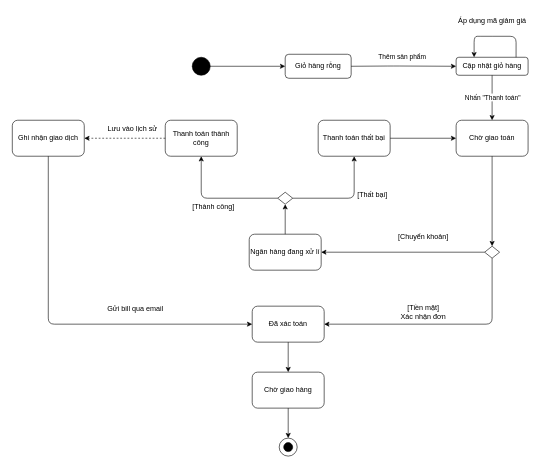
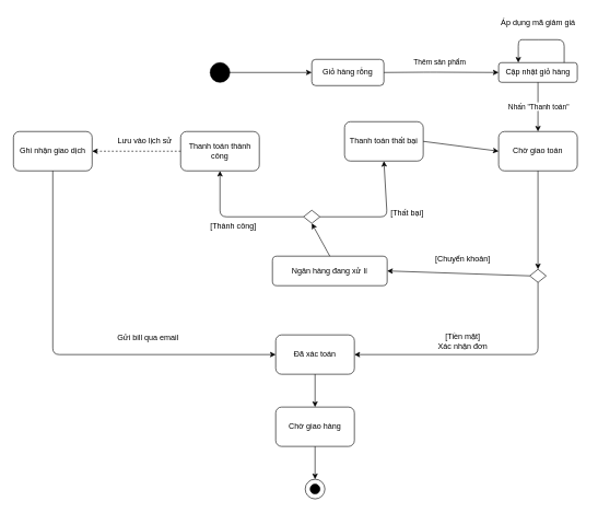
- <mxCell id="2" value="Thanh toán thất bại" style="rounded=1;whiteSpace=wrap;html=1;" parent="1" vertex="1"><mxGeometry x="530" y="200" width="120" height="60" as="geometry" /></mxCell>
+ <mxCell id="2" value="Thanh toán thất bại" style="rounded=1;whiteSpace=wrap;html=1;" parent="1" vertex="1"><mxGeometry x="525" y="185" width="120" height="60" as="geometry" /></mxCell>
- <mxCell id="7" value="Ngân hàng đang xử lí" style="rounded=1;whiteSpace=wrap;html=1;" parent="1" vertex="1"><mxGeometry x="415" y="390" width="120" height="60" as="geometry" /></mxCell>
+ <mxCell id="7" value="Ngân hàng đang xử lí" style="rounded=1;whiteSpace=wrap;html=1;" parent="1" vertex="1"><mxGeometry x="415" y="390" width="175" height="45" as="geometry" /></mxCell>
